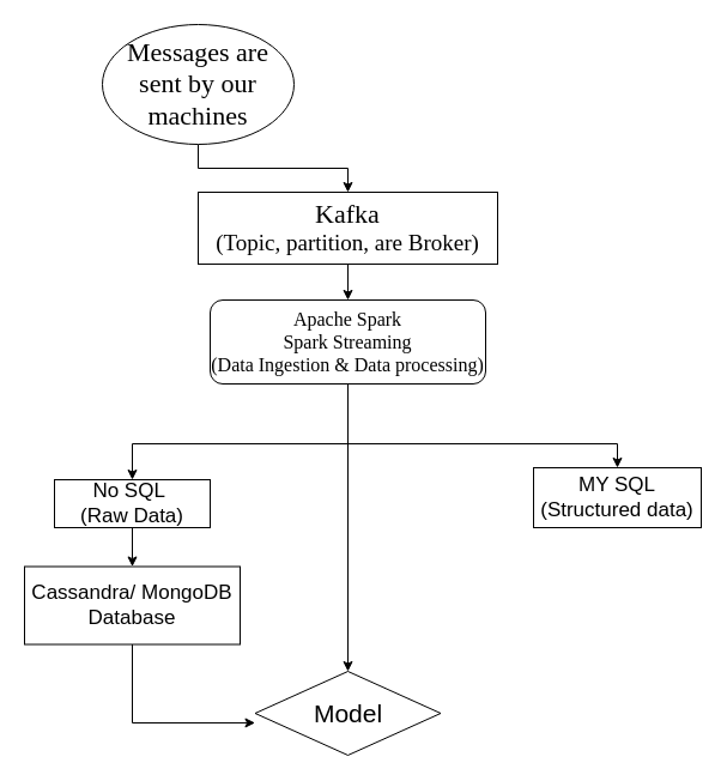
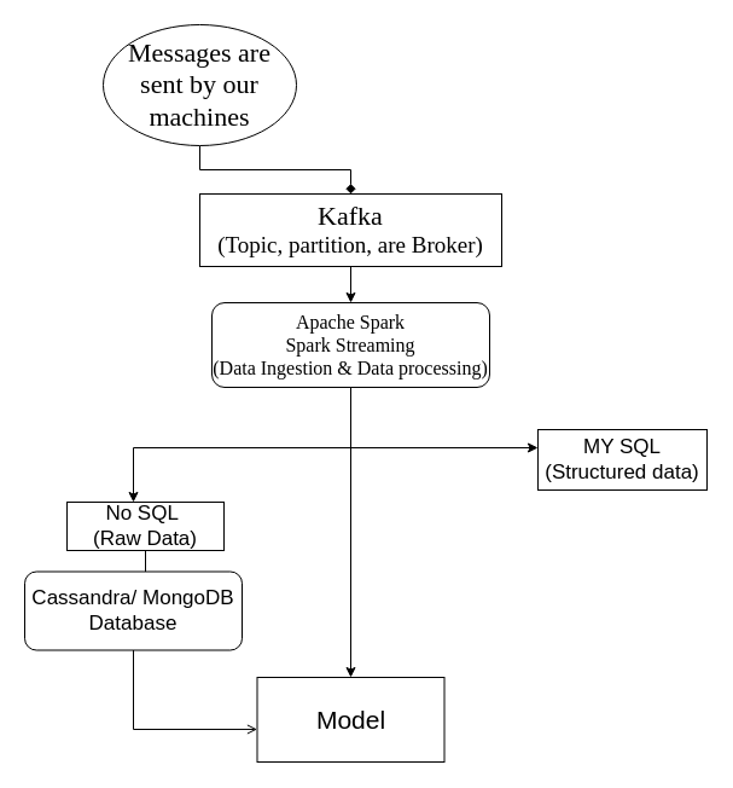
- <mxCell id="6" style="edgeStyle=orthogonalEdgeStyle;rounded=0;orthogonalLoop=1;jettySize=auto;html=1;entryX=0.5;entryY=0;entryDx=0;entryDy=0;" edge="1" parent="1" source="7" target="9"><mxGeometry relative="1" as="geometry" /></mxCell>
+ <mxCell id="6" style="edgeStyle=orthogonalEdgeStyle;rounded=0;orthogonalLoop=1;jettySize=auto;html=1;entryX=0.5;entryY=0;entryDx=0;entryDy=0;endArrow=diamond;" edge="1" parent="1" source="7" target="9"><mxGeometry relative="1" as="geometry" /></mxCell>
- <mxCell id="12" value="&lt;font style=&quot;font-size: 17px&quot;&gt;MY SQL&lt;br&gt;(Structured data)&lt;br&gt;&lt;/font&gt;" style="rounded=0;whiteSpace=wrap;html=1;" vertex="1" parent="1"><mxGeometry x="445" y="390" width="140" height="50" as="geometry" /></mxCell>
+ <mxCell id="12" value="&lt;font style=&quot;font-size: 17px&quot;&gt;MY SQL&lt;br&gt;(Structured data)&lt;br&gt;&lt;/font&gt;" style="rounded=0;whiteSpace=wrap;html=1;" vertex="1" parent="1"><mxGeometry x="445" y="355" width="140" height="50" as="geometry" /></mxCell>
- <mxCell id="11" value="&lt;font style=&quot;font-size: 17px&quot;&gt;No SQL&amp;nbsp;&lt;br&gt;(Raw Data)&lt;br&gt;&lt;/font&gt;" style="rounded=0;whiteSpace=wrap;html=1;" vertex="1" parent="1"><mxGeometry x="45" y="400" width="130" height="40" as="geometry" /></mxCell>
+ <mxCell id="11" value="&lt;font style=&quot;font-size: 17px&quot;&gt;No SQL&amp;nbsp;&lt;br&gt;(Raw Data)&lt;br&gt;&lt;/font&gt;" style="rounded=0;whiteSpace=wrap;html=1;" vertex="1" parent="1"><mxGeometry x="55" y="415" width="130" height="40" as="geometry" /></mxCell>
- <mxCell id="14" value="&lt;font style=&quot;font-size: 17px&quot;&gt;Cassandra/ MongoDB&lt;br&gt;Database&lt;br&gt;&lt;/font&gt;" style="rounded=0;whiteSpace=wrap;html=1;" vertex="1" parent="1"><mxGeometry x="20" y="472.5" width="180" height="65" as="geometry" /></mxCell>
+ <mxCell id="14" value="&lt;font style=&quot;font-size: 17px&quot;&gt;Cassandra/ MongoDB&lt;br&gt;Database&lt;br&gt;&lt;/font&gt;" style="whiteSpace=wrap;html=1;rounded=1;" vertex="1" parent="1"><mxGeometry x="20" y="472.5" width="180" height="65" as="geometry" /></mxCell>
- <mxCell id="15" value="&lt;font style=&quot;font-size: 21px&quot;&gt;Model&lt;/font&gt;" style="rhombus;whiteSpace=wrap;html=1;" vertex="1" parent="1"><mxGeometry x="212.5" y="560" width="155" height="70" as="geometry" /></mxCell>
+ <mxCell id="15" value="&lt;font style=&quot;font-size: 21px&quot;&gt;Model&lt;/font&gt;" style="rounded=0;whiteSpace=wrap;html=1;" vertex="1" parent="1"><mxGeometry x="212.5" y="560" width="155" height="70" as="geometry" /></mxCell>
- <mxCell id="13" style="edgeStyle=orthogonalEdgeStyle;rounded=0;orthogonalLoop=1;jettySize=auto;html=1;entryX=0;entryY=0.614;entryDx=0;entryDy=0;entryPerimeter=0;exitX=0.5;exitY=1;exitDx=0;exitDy=0;" edge="1" parent="1" source="14" target="15"><mxGeometry relative="1" as="geometry" /></mxCell>
+ <mxCell id="13" style="edgeStyle=orthogonalEdgeStyle;rounded=0;orthogonalLoop=1;jettySize=auto;html=1;entryX=0;entryY=0.614;entryDx=0;entryDy=0;entryPerimeter=0;exitX=0.5;exitY=1;exitDx=0;exitDy=0;endArrow=open;" edge="1" parent="1" source="14" target="15"><mxGeometry relative="1" as="geometry" /></mxCell>
